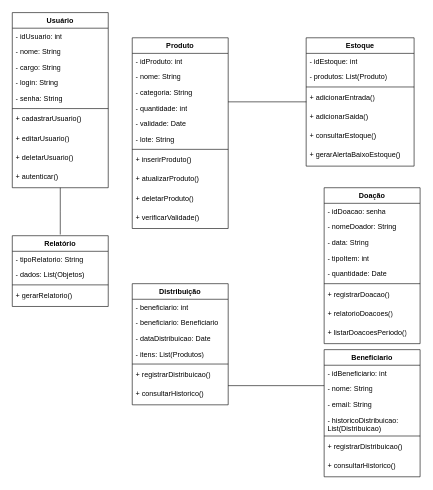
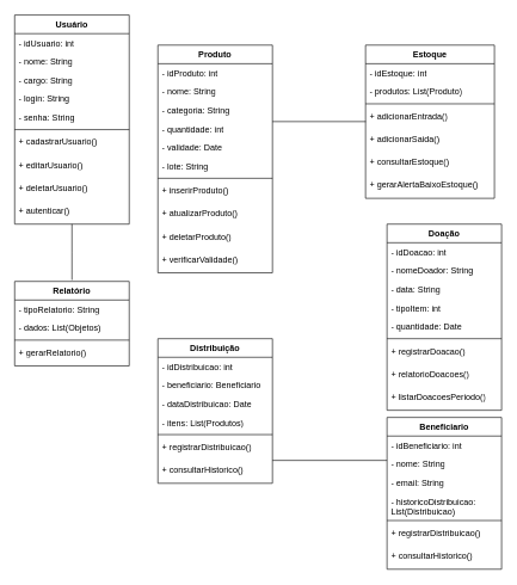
- <mxCell id="15" value="- idDoacao: senha" style="text;strokeColor=none;fillColor=none;align=left;verticalAlign=top;spacingLeft=4;spacingRight=4;overflow=hidden;rotatable=0;points=[[0,0.5],[1,0.5]];portConstraint=eastwest;whiteSpace=wrap;html=1;" vertex="1" parent="14"><mxGeometry y="26" width="160" height="26" as="geometry" /></mxCell>
+ <mxCell id="15" value="- idDoacao: int" style="text;strokeColor=none;fillColor=none;align=left;verticalAlign=top;spacingLeft=4;spacingRight=4;overflow=hidden;rotatable=0;points=[[0,0.5],[1,0.5]];portConstraint=eastwest;whiteSpace=wrap;html=1;" vertex="1" parent="14"><mxGeometry y="26" width="160" height="26" as="geometry" /></mxCell>
- <mxCell id="33" value="- beneficiario: int" style="text;strokeColor=none;fillColor=none;align=left;verticalAlign=top;spacingLeft=4;spacingRight=4;overflow=hidden;rotatable=0;points=[[0,0.5],[1,0.5]];portConstraint=eastwest;whiteSpace=wrap;html=1;" vertex="1" parent="32"><mxGeometry y="26" width="160" height="26" as="geometry" /></mxCell>
+ <mxCell id="33" value="- idDistribuicao: int" style="text;strokeColor=none;fillColor=none;align=left;verticalAlign=top;spacingLeft=4;spacingRight=4;overflow=hidden;rotatable=0;points=[[0,0.5],[1,0.5]];portConstraint=eastwest;whiteSpace=wrap;html=1;" vertex="1" parent="32"><mxGeometry y="26" width="160" height="26" as="geometry" /></mxCell>
